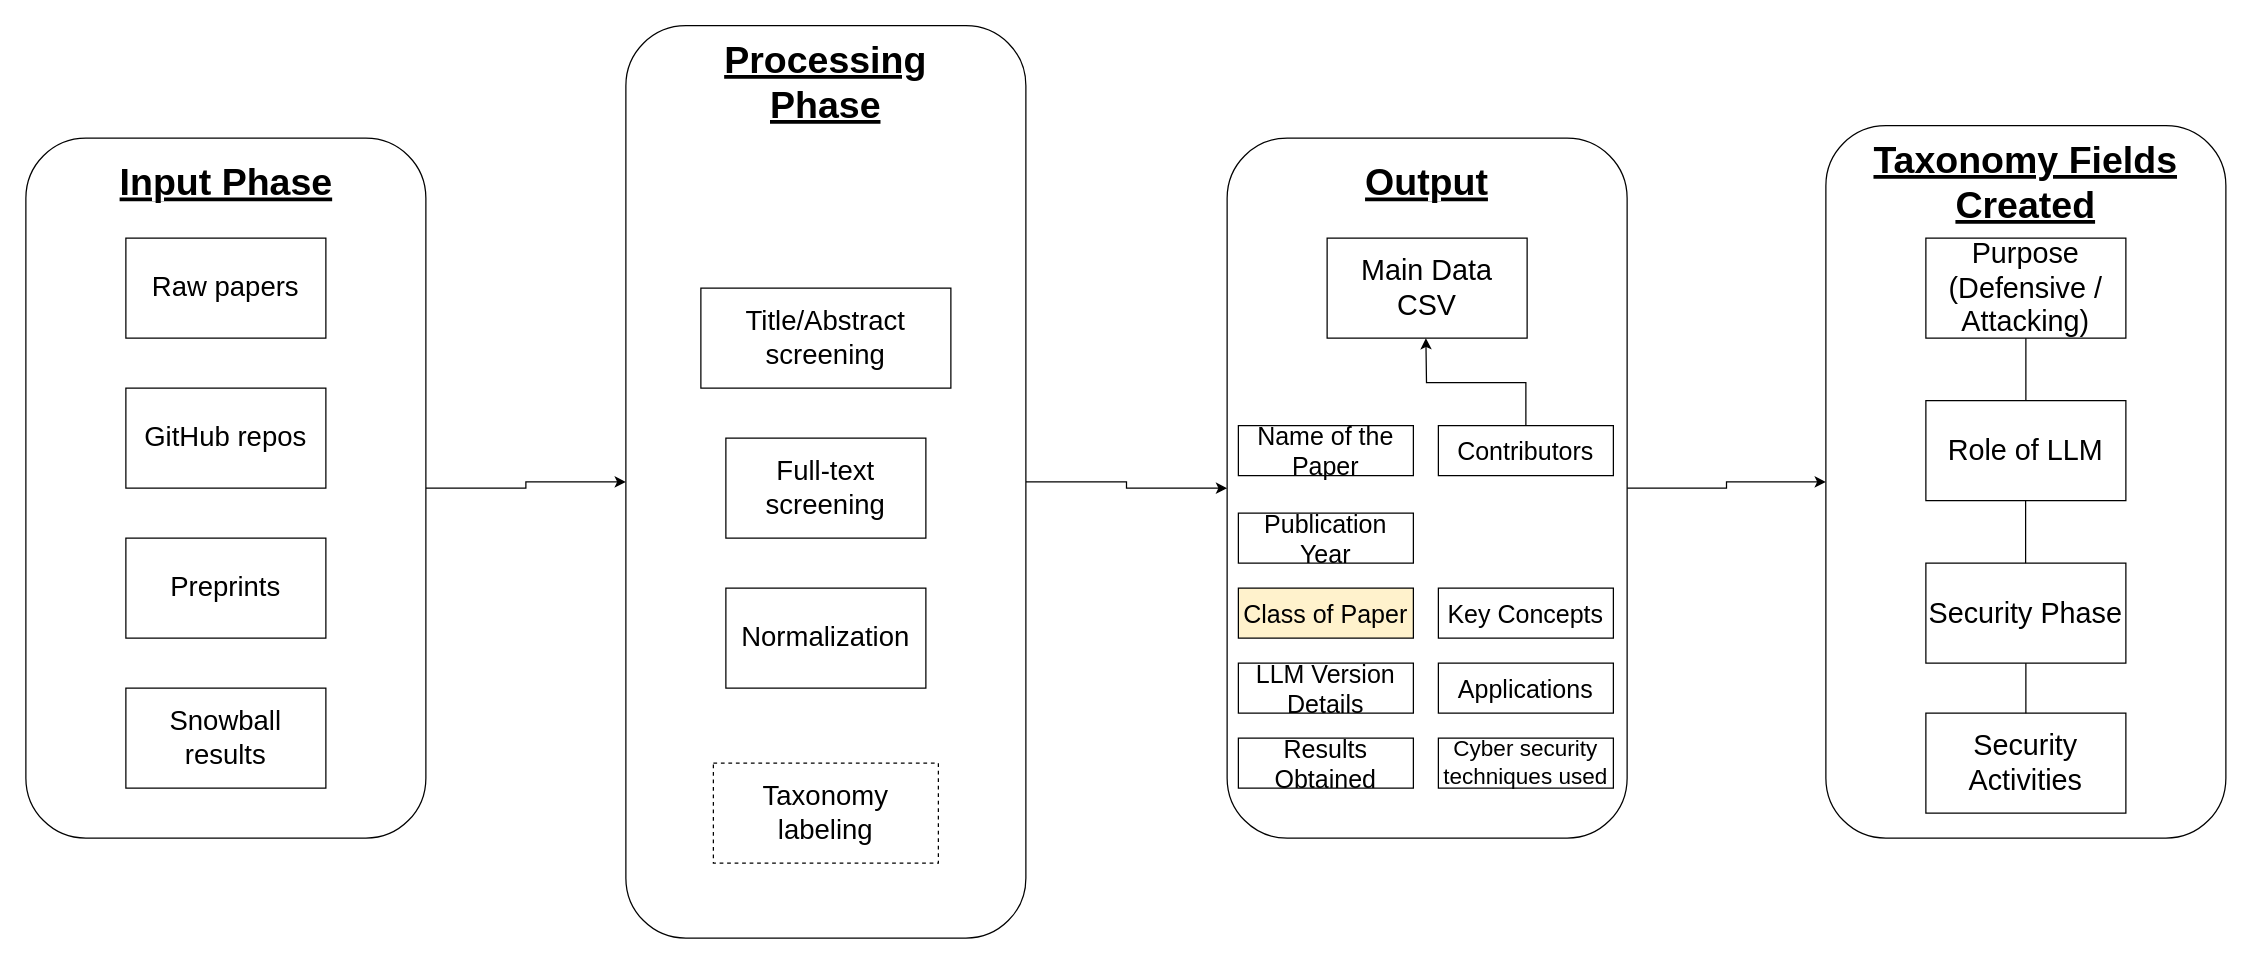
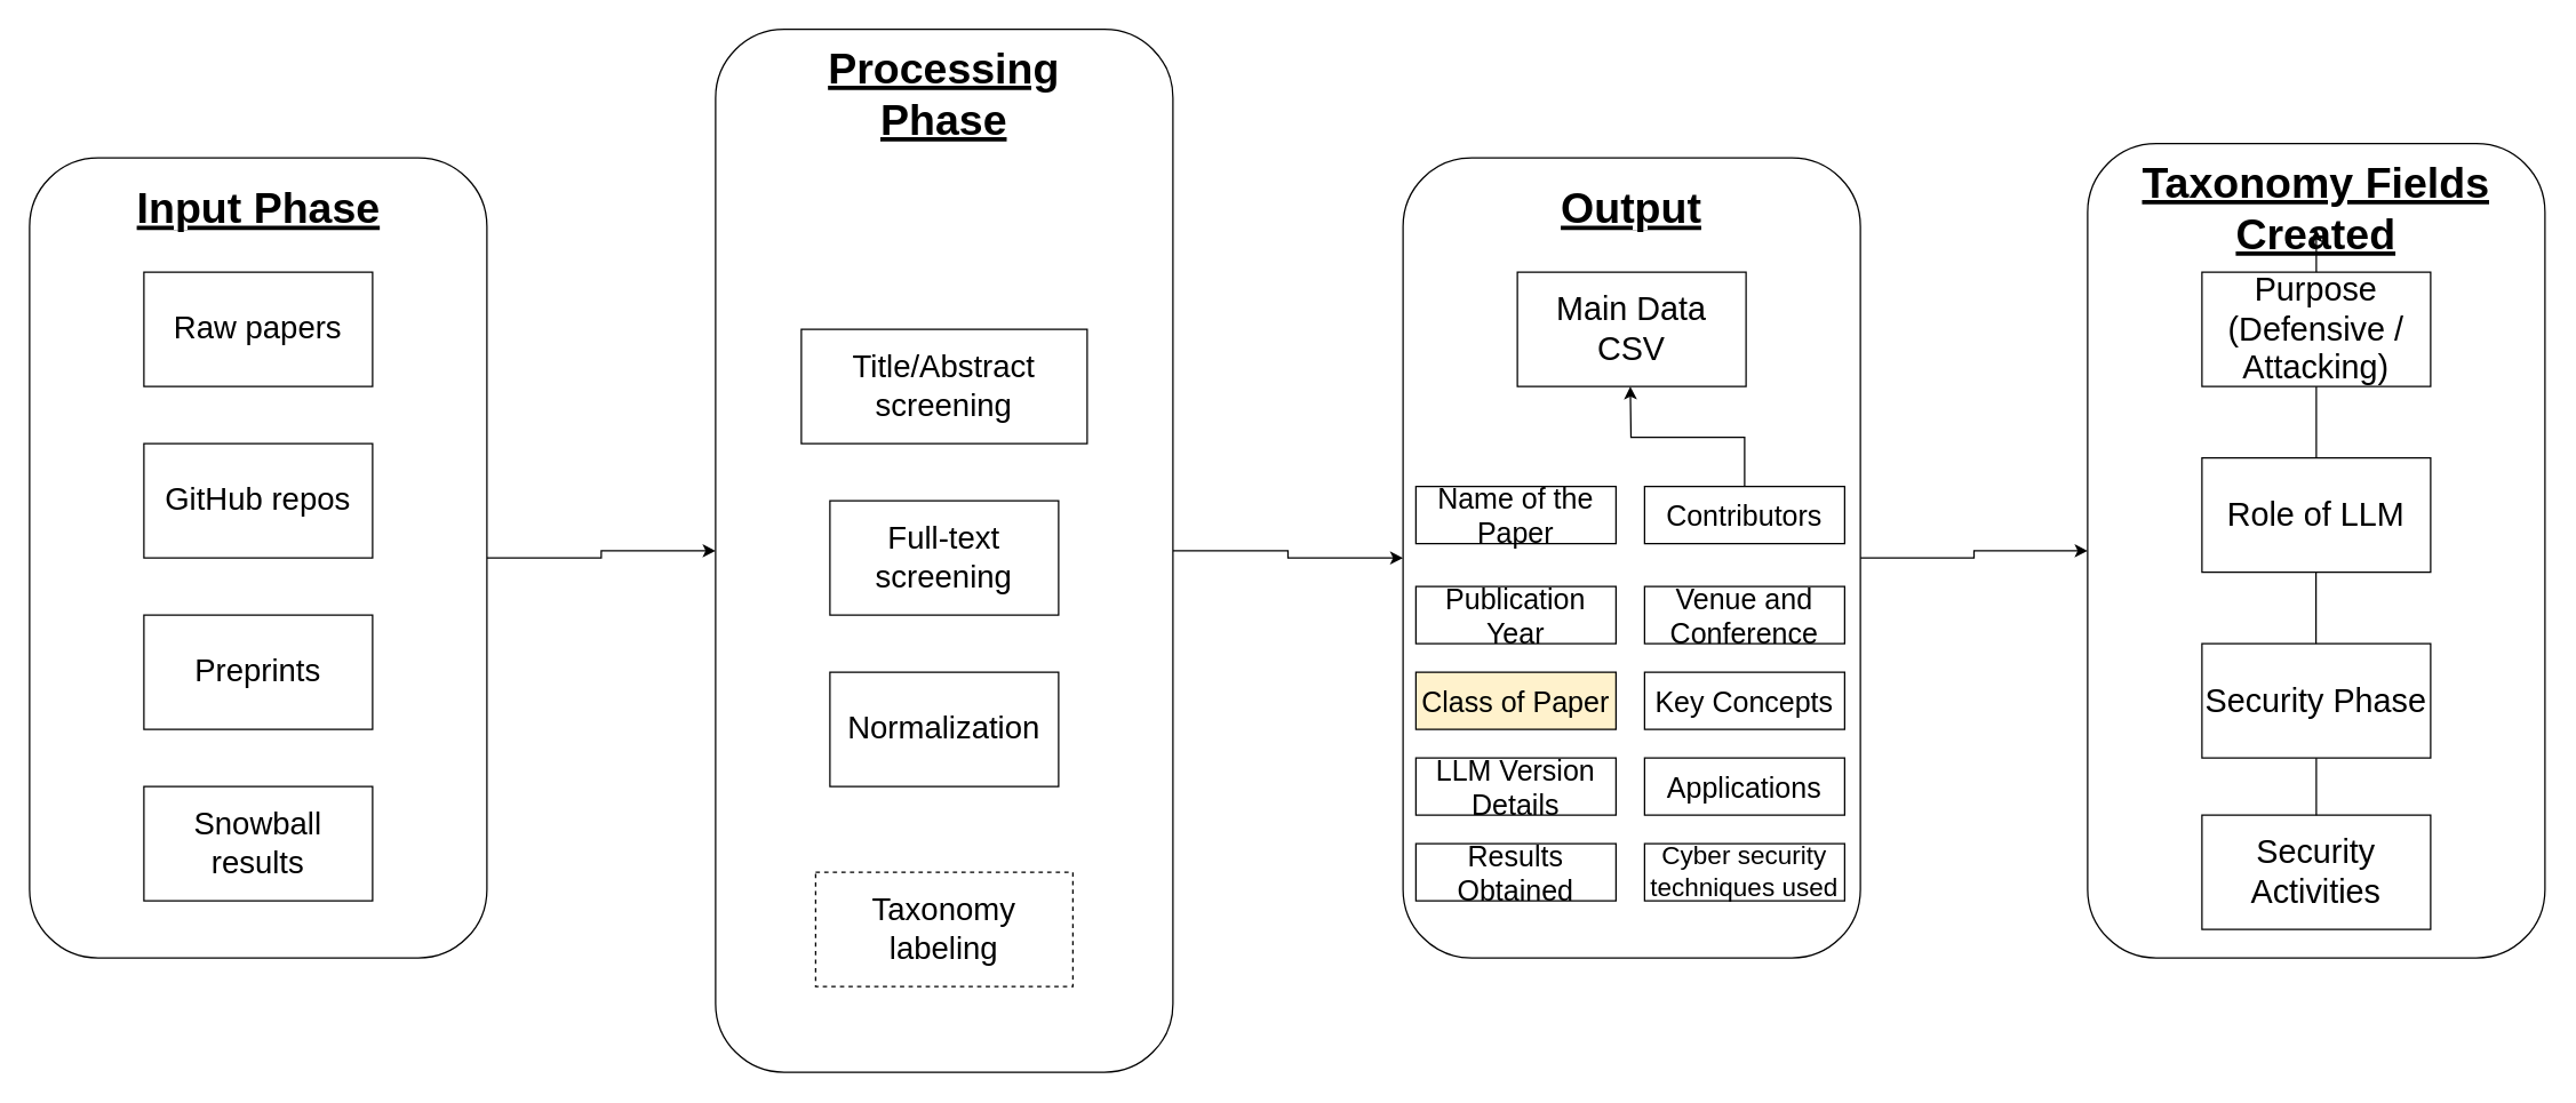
+ <mxCell id="32" style="edgeStyle=orthogonalEdgeStyle;rounded=0;orthogonalLoop=1;jettySize=auto;html=1;exitX=0.5;exitY=0;exitDx=0;exitDy=0;entryX=0.5;entryY=1;entryDx=0;entryDy=0;" parent="1" source="33" target="34" edge="1"><mxGeometry relative="1" as="geometry" /></mxCell>
+ <mxCell id="24" value="&lt;font&gt;Venue and Conference&lt;/font&gt;" style="rounded=0;whiteSpace=wrap;html=1;fontSize=20;" parent="1" vertex="1"><mxGeometry x="1150" y="410" width="140" height="40" as="geometry" /></mxCell>
